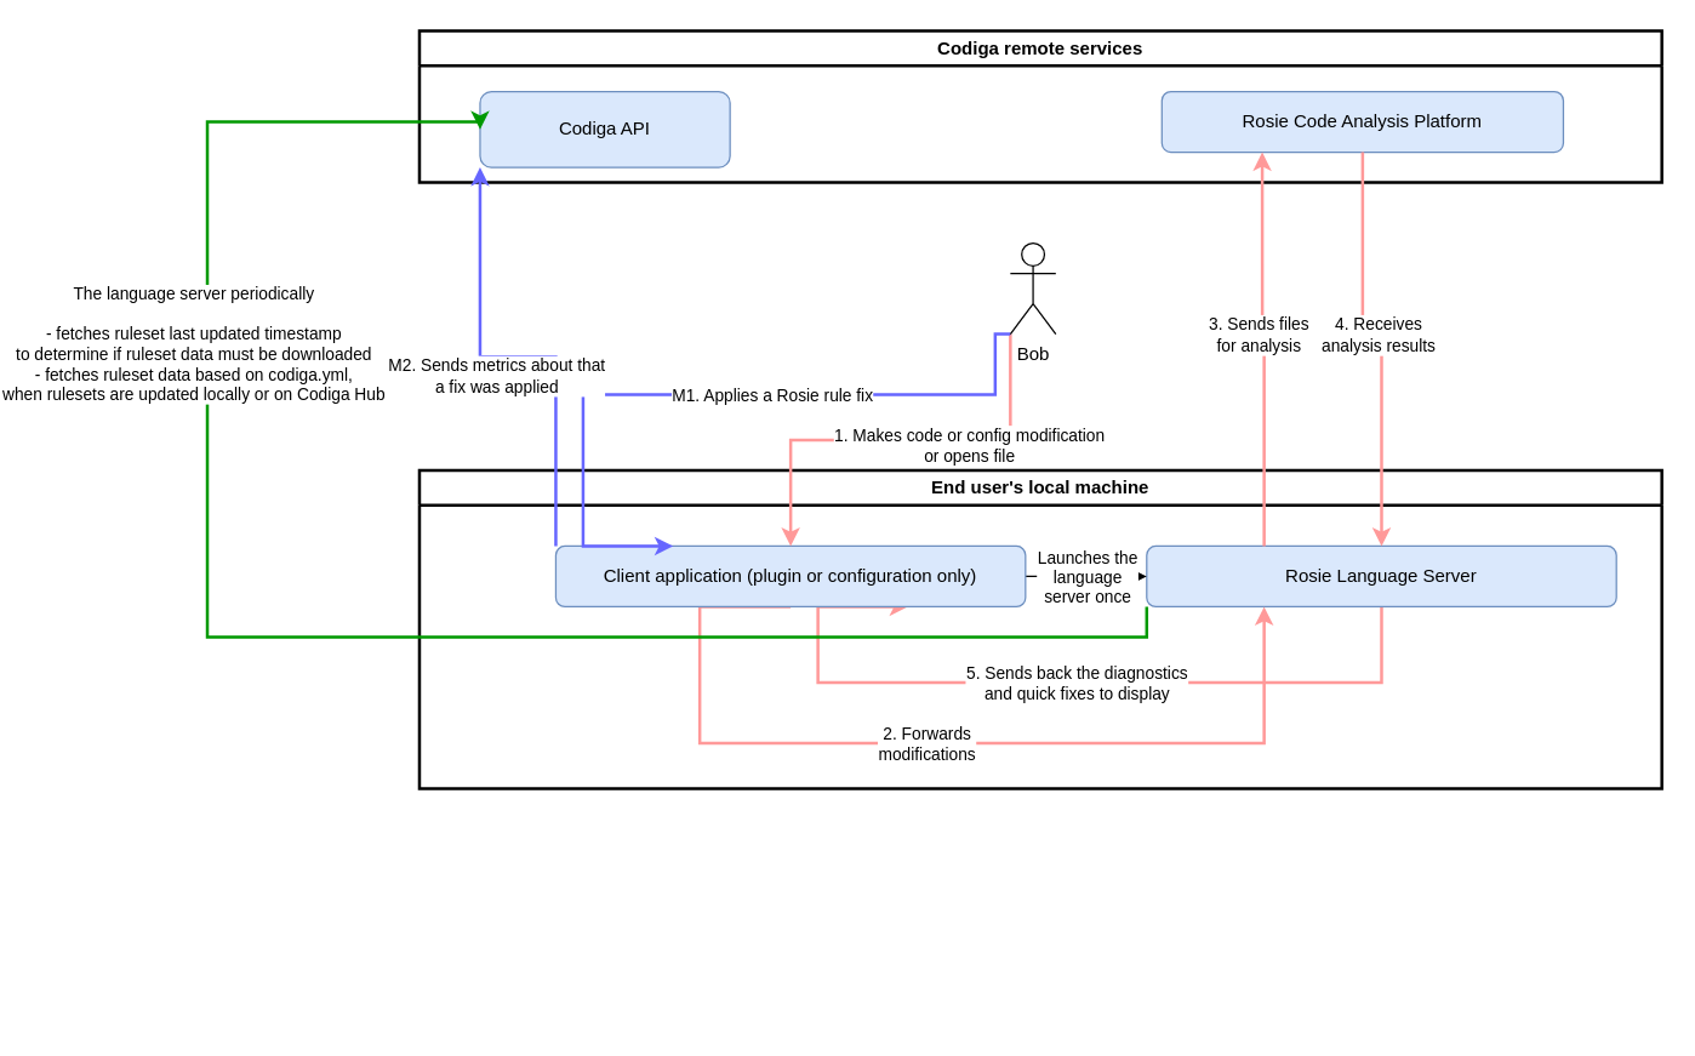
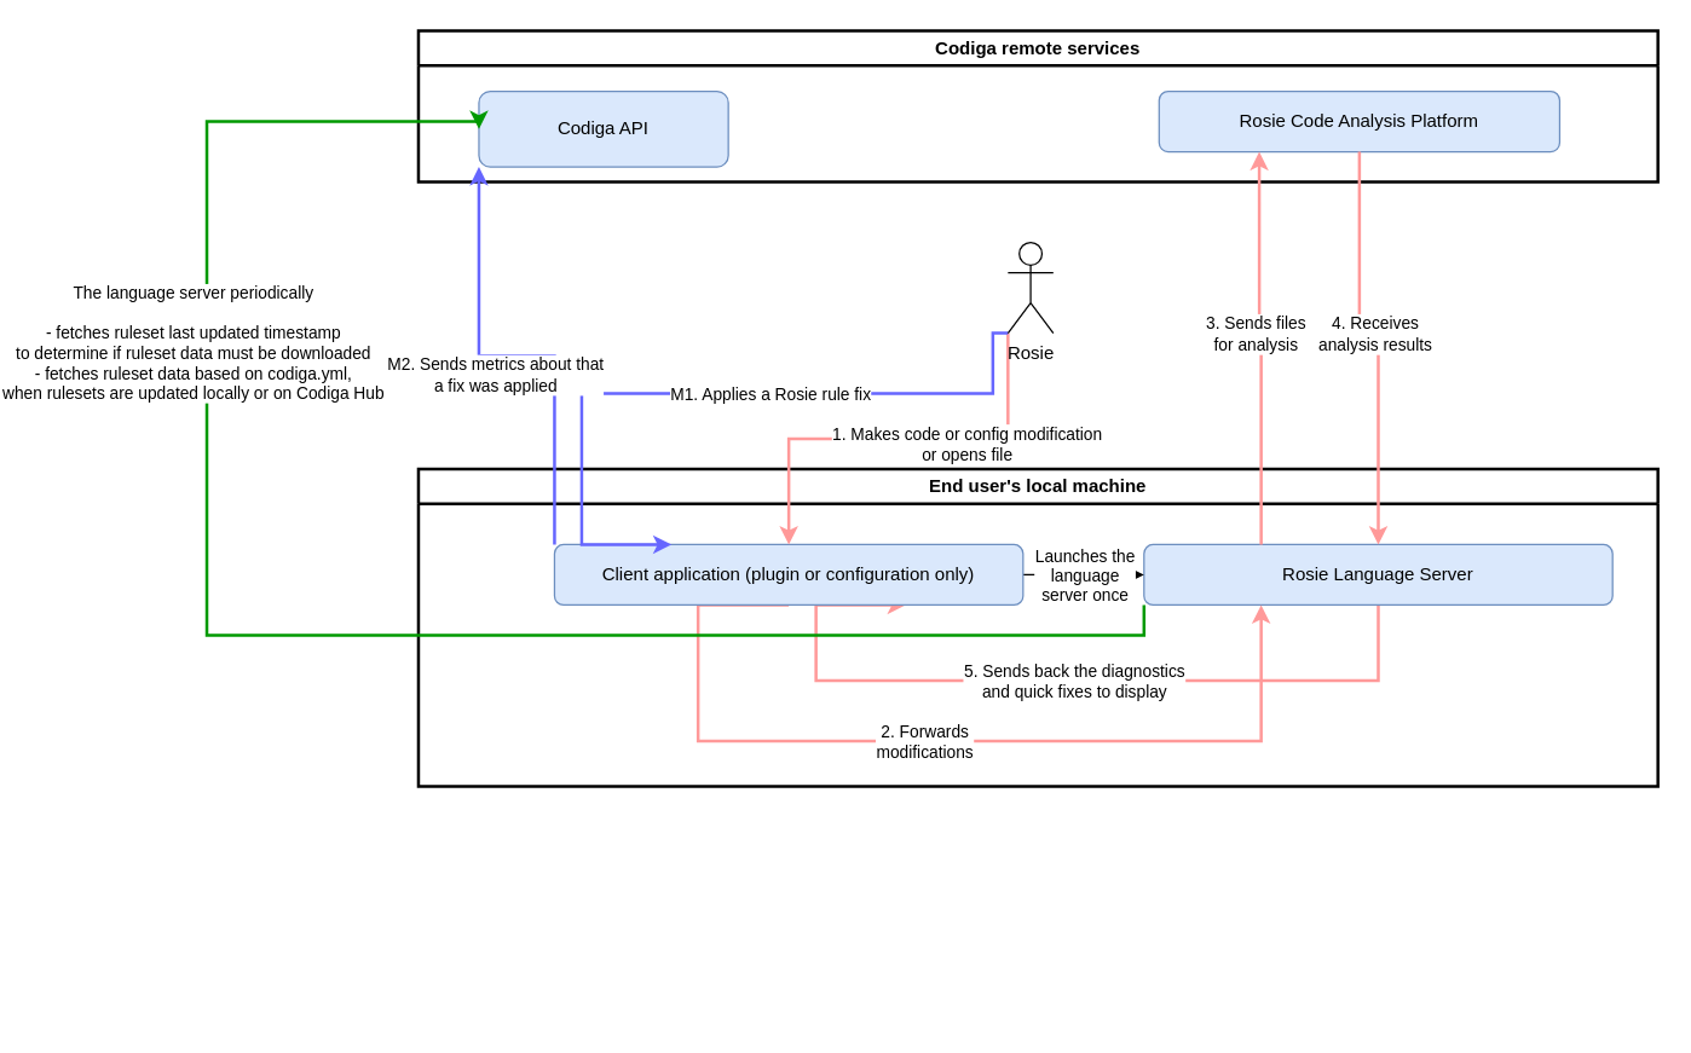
- <mxCell id="19" value="Bob&lt;br&gt;" style="shape=umlActor;verticalLabelPosition=bottom;verticalAlign=top;html=1;outlineConnect=0;" parent="1" vertex="1"><mxGeometry x="550" y="160" width="30" height="60" as="geometry" /></mxCell>
+ <mxCell id="19" value="Rosie&lt;br&gt;" style="shape=umlActor;verticalLabelPosition=bottom;verticalAlign=top;html=1;outlineConnect=0;" parent="1" vertex="1"><mxGeometry x="550" y="160" width="30" height="60" as="geometry" /></mxCell>
